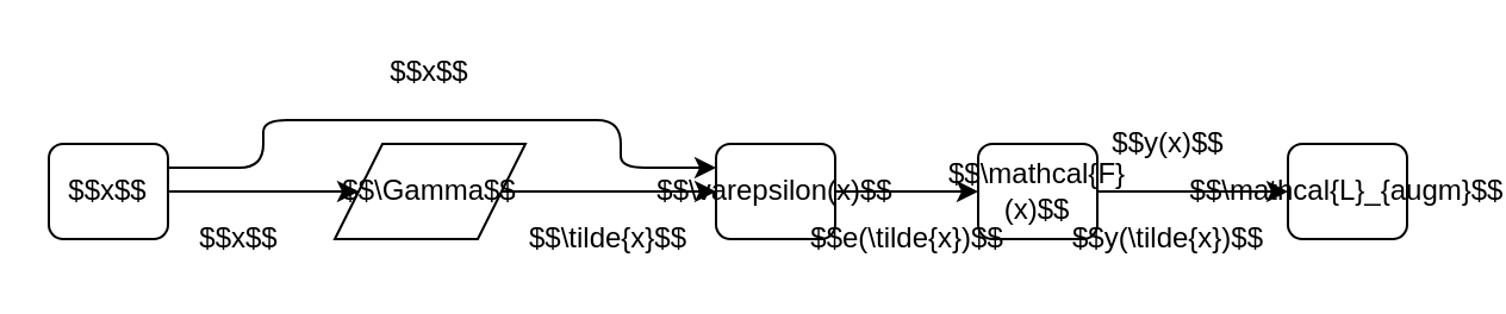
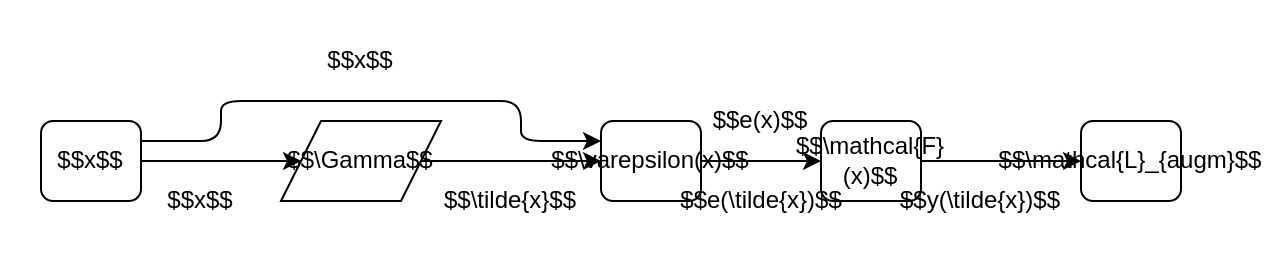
+ <mxCell id="13" value="$$e(x)$$" style="rounded=0;whiteSpace=wrap;html=1;opacity=0;" vertex="1" parent="1"><mxGeometry x="360" y="50" width="40" height="20" as="geometry" /></mxCell>
- <mxCell id="15" value="$$y(x)$$" style="rounded=0;whiteSpace=wrap;html=1;opacity=0;" vertex="1" parent="1"><mxGeometry x="470" y="50" width="40" height="20" as="geometry" /></mxCell>
